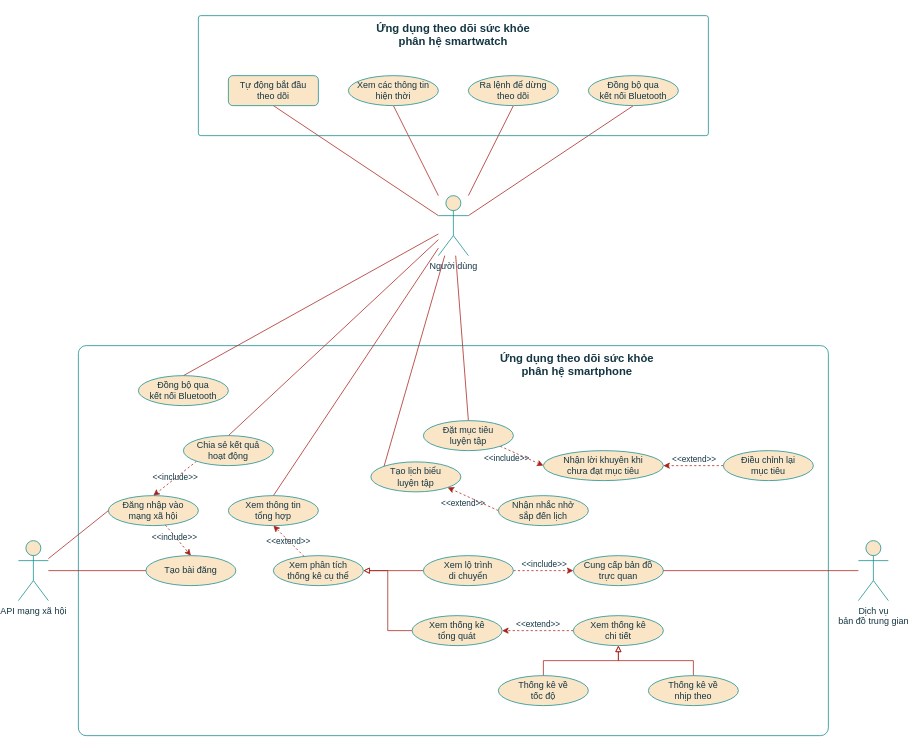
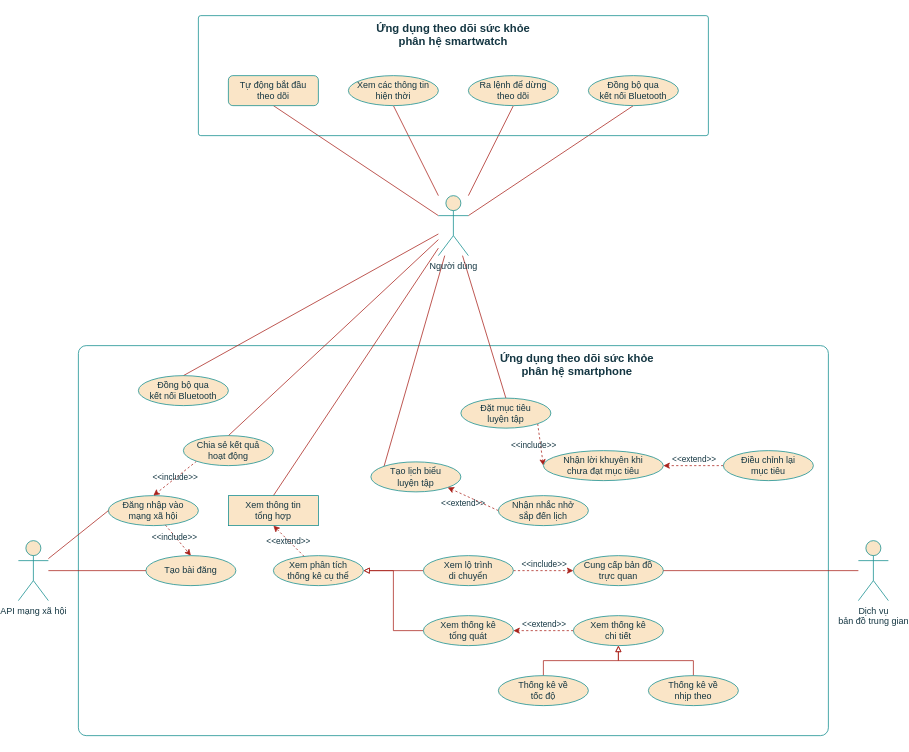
- <mxCell id="45" value="Đặt mục tiêu&lt;br&gt;luyện tập" style="ellipse;whiteSpace=wrap;html=1;labelBackgroundColor=none;fillColor=#FAE5C7;strokeColor=#0F8B8D;fontColor=#143642;" vertex="1" parent="1"><mxGeometry x="560" y="560" width="120" height="40" as="geometry" /></mxCell>
+ <mxCell id="45" value="Đặt mục tiêu&lt;br&gt;luyện tập" style="ellipse;whiteSpace=wrap;html=1;labelBackgroundColor=none;fillColor=#FAE5C7;strokeColor=#0F8B8D;fontColor=#143642;" vertex="1" parent="1"><mxGeometry x="610" y="530" width="120" height="40" as="geometry" /></mxCell>
- <mxCell id="18" value="Xem thông tin&lt;br&gt;tổng hợp" style="ellipse;whiteSpace=wrap;html=1;labelBackgroundColor=none;fillColor=#FAE5C7;strokeColor=#0F8B8D;fontColor=#143642;" vertex="1" parent="1"><mxGeometry x="300" y="660" width="120" height="40" as="geometry" /></mxCell>
+ <mxCell id="18" value="Xem thông tin&lt;br&gt;tổng hợp" style="whiteSpace=wrap;html=1;labelBackgroundColor=none;fillColor=#FAE5C7;strokeColor=#0F8B8D;fontColor=#143642;rounded=0;" vertex="1" parent="1"><mxGeometry x="300" y="660" width="120" height="40" as="geometry" /></mxCell>
- <mxCell id="48" value="Xem thống kê&lt;br&gt;tổng quát" style="ellipse;whiteSpace=wrap;html=1;labelBackgroundColor=none;fillColor=#FAE5C7;strokeColor=#0F8B8D;fontColor=#143642;" vertex="1" parent="1"><mxGeometry x="545" y="820" width="120" height="40" as="geometry" /></mxCell>
+ <mxCell id="48" value="Xem thống kê&lt;br&gt;tổng quát" style="ellipse;whiteSpace=wrap;html=1;labelBackgroundColor=none;fillColor=#FAE5C7;strokeColor=#0F8B8D;fontColor=#143642;" vertex="1" parent="1"><mxGeometry x="560" y="820" width="120" height="40" as="geometry" /></mxCell>
